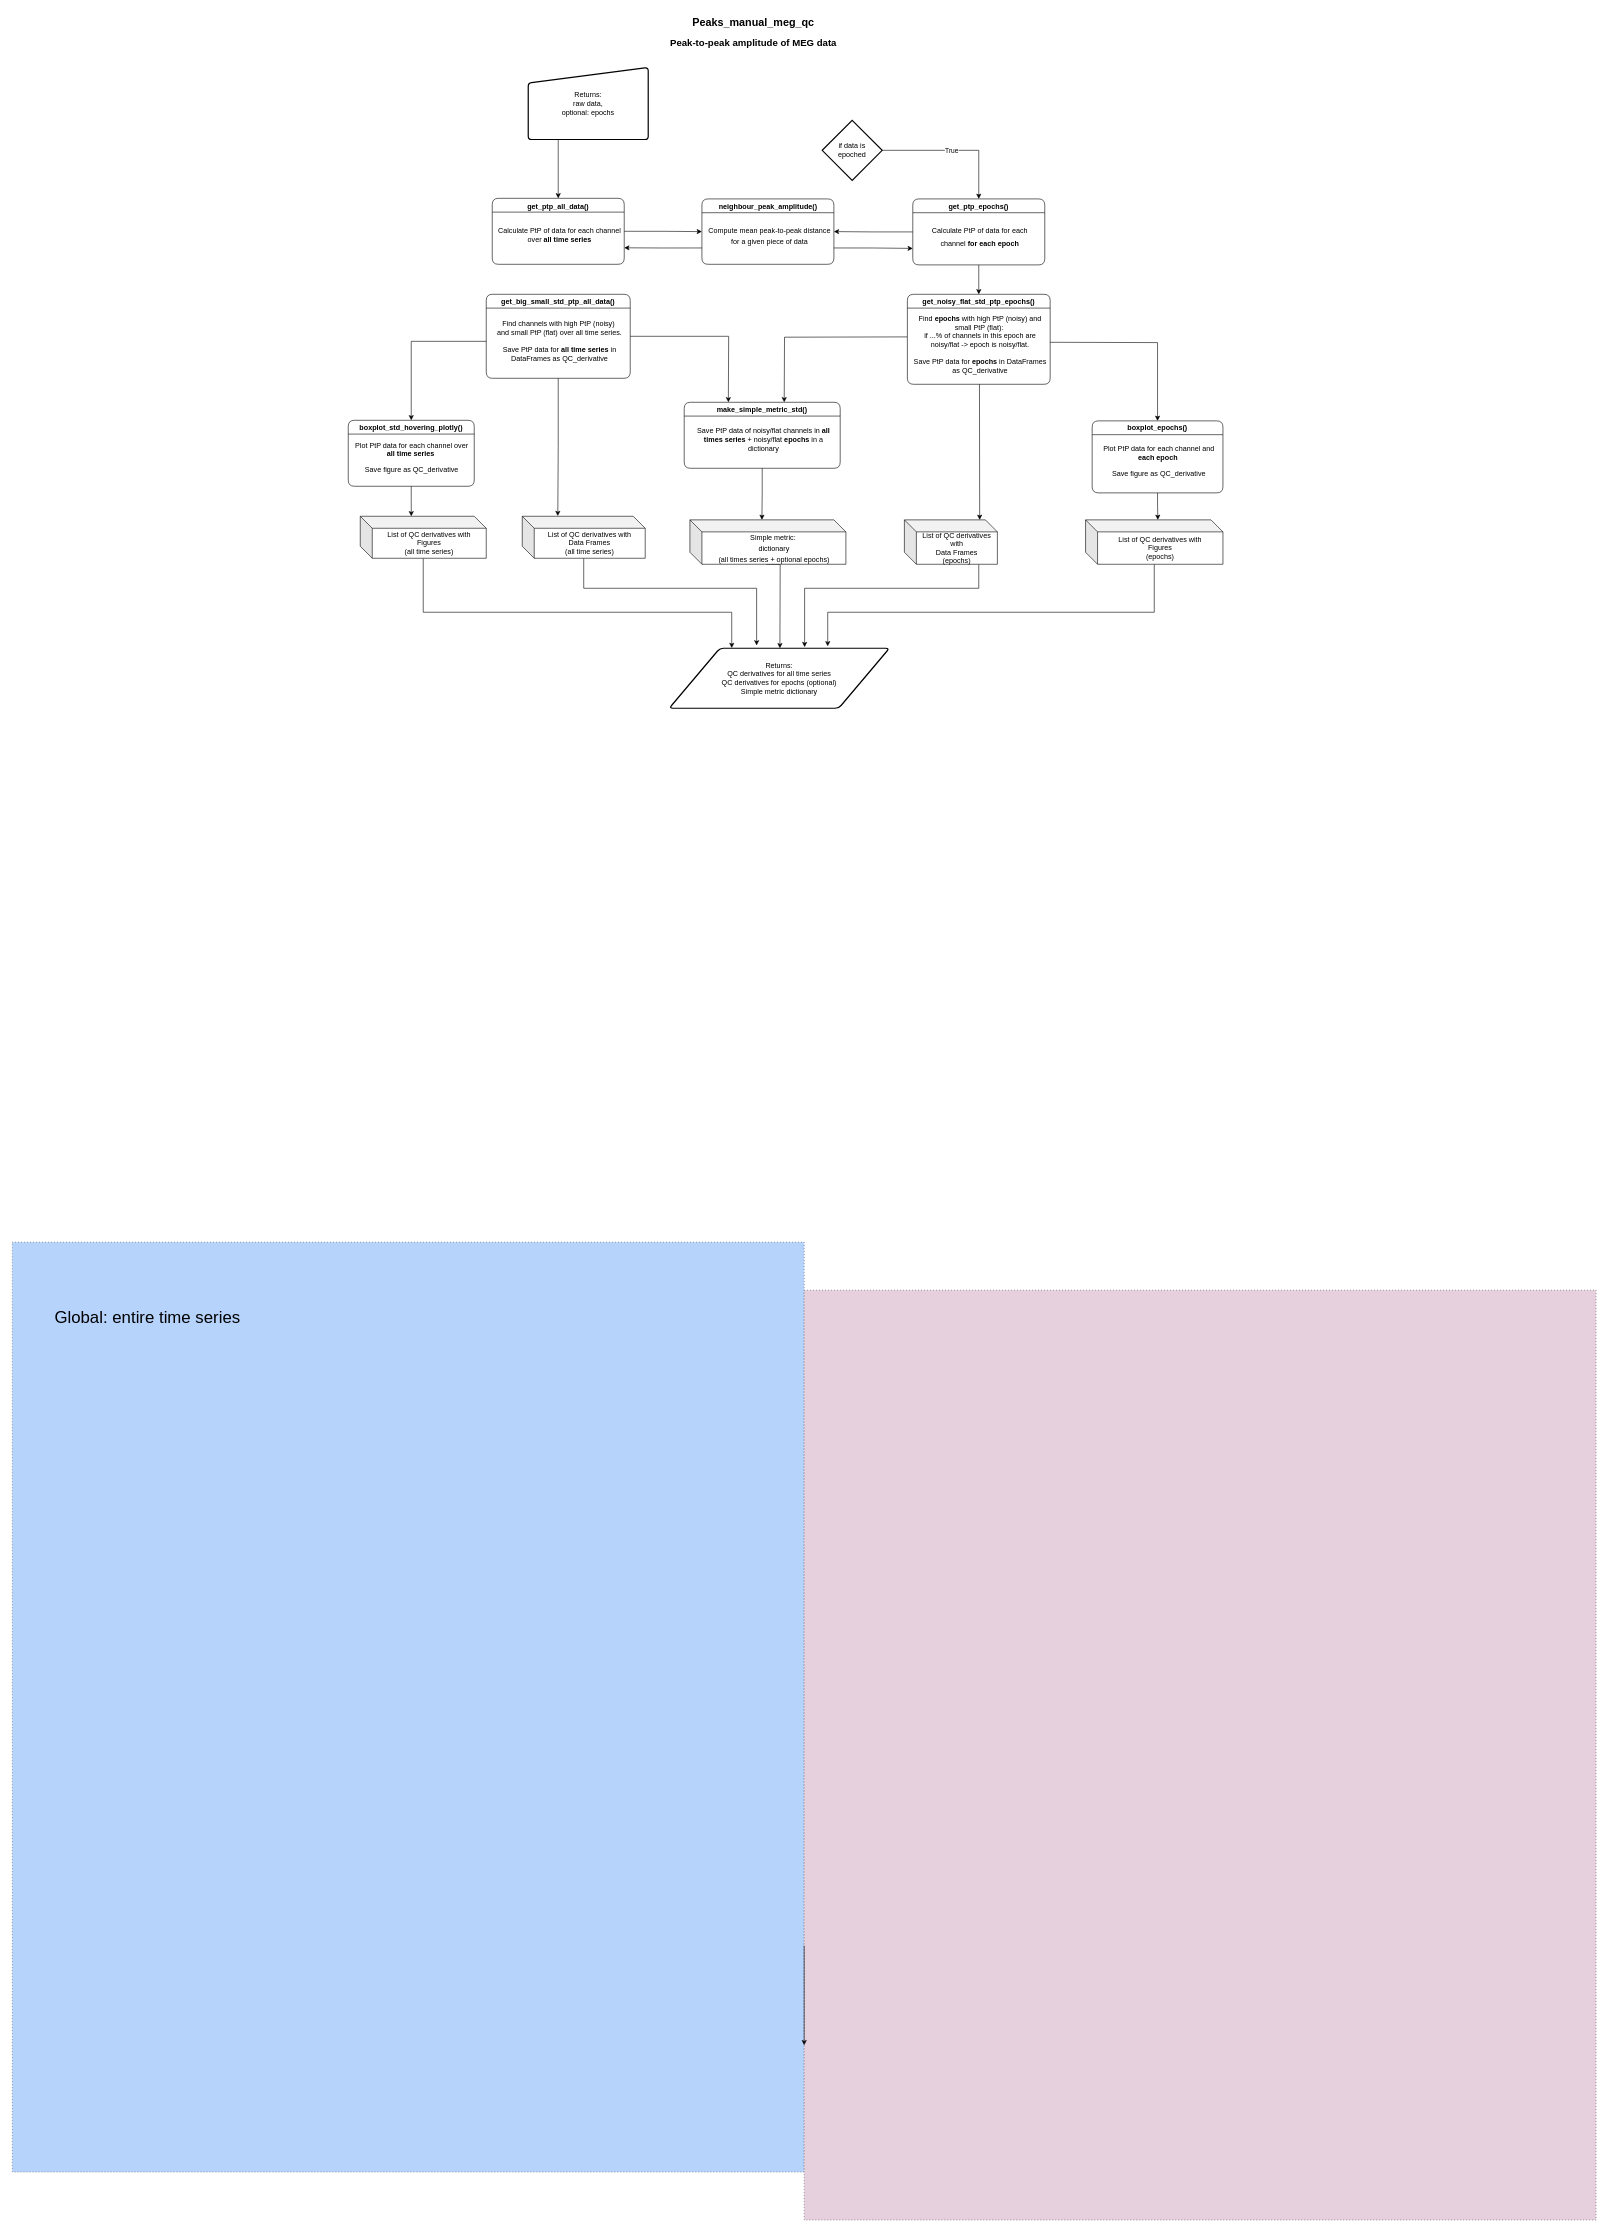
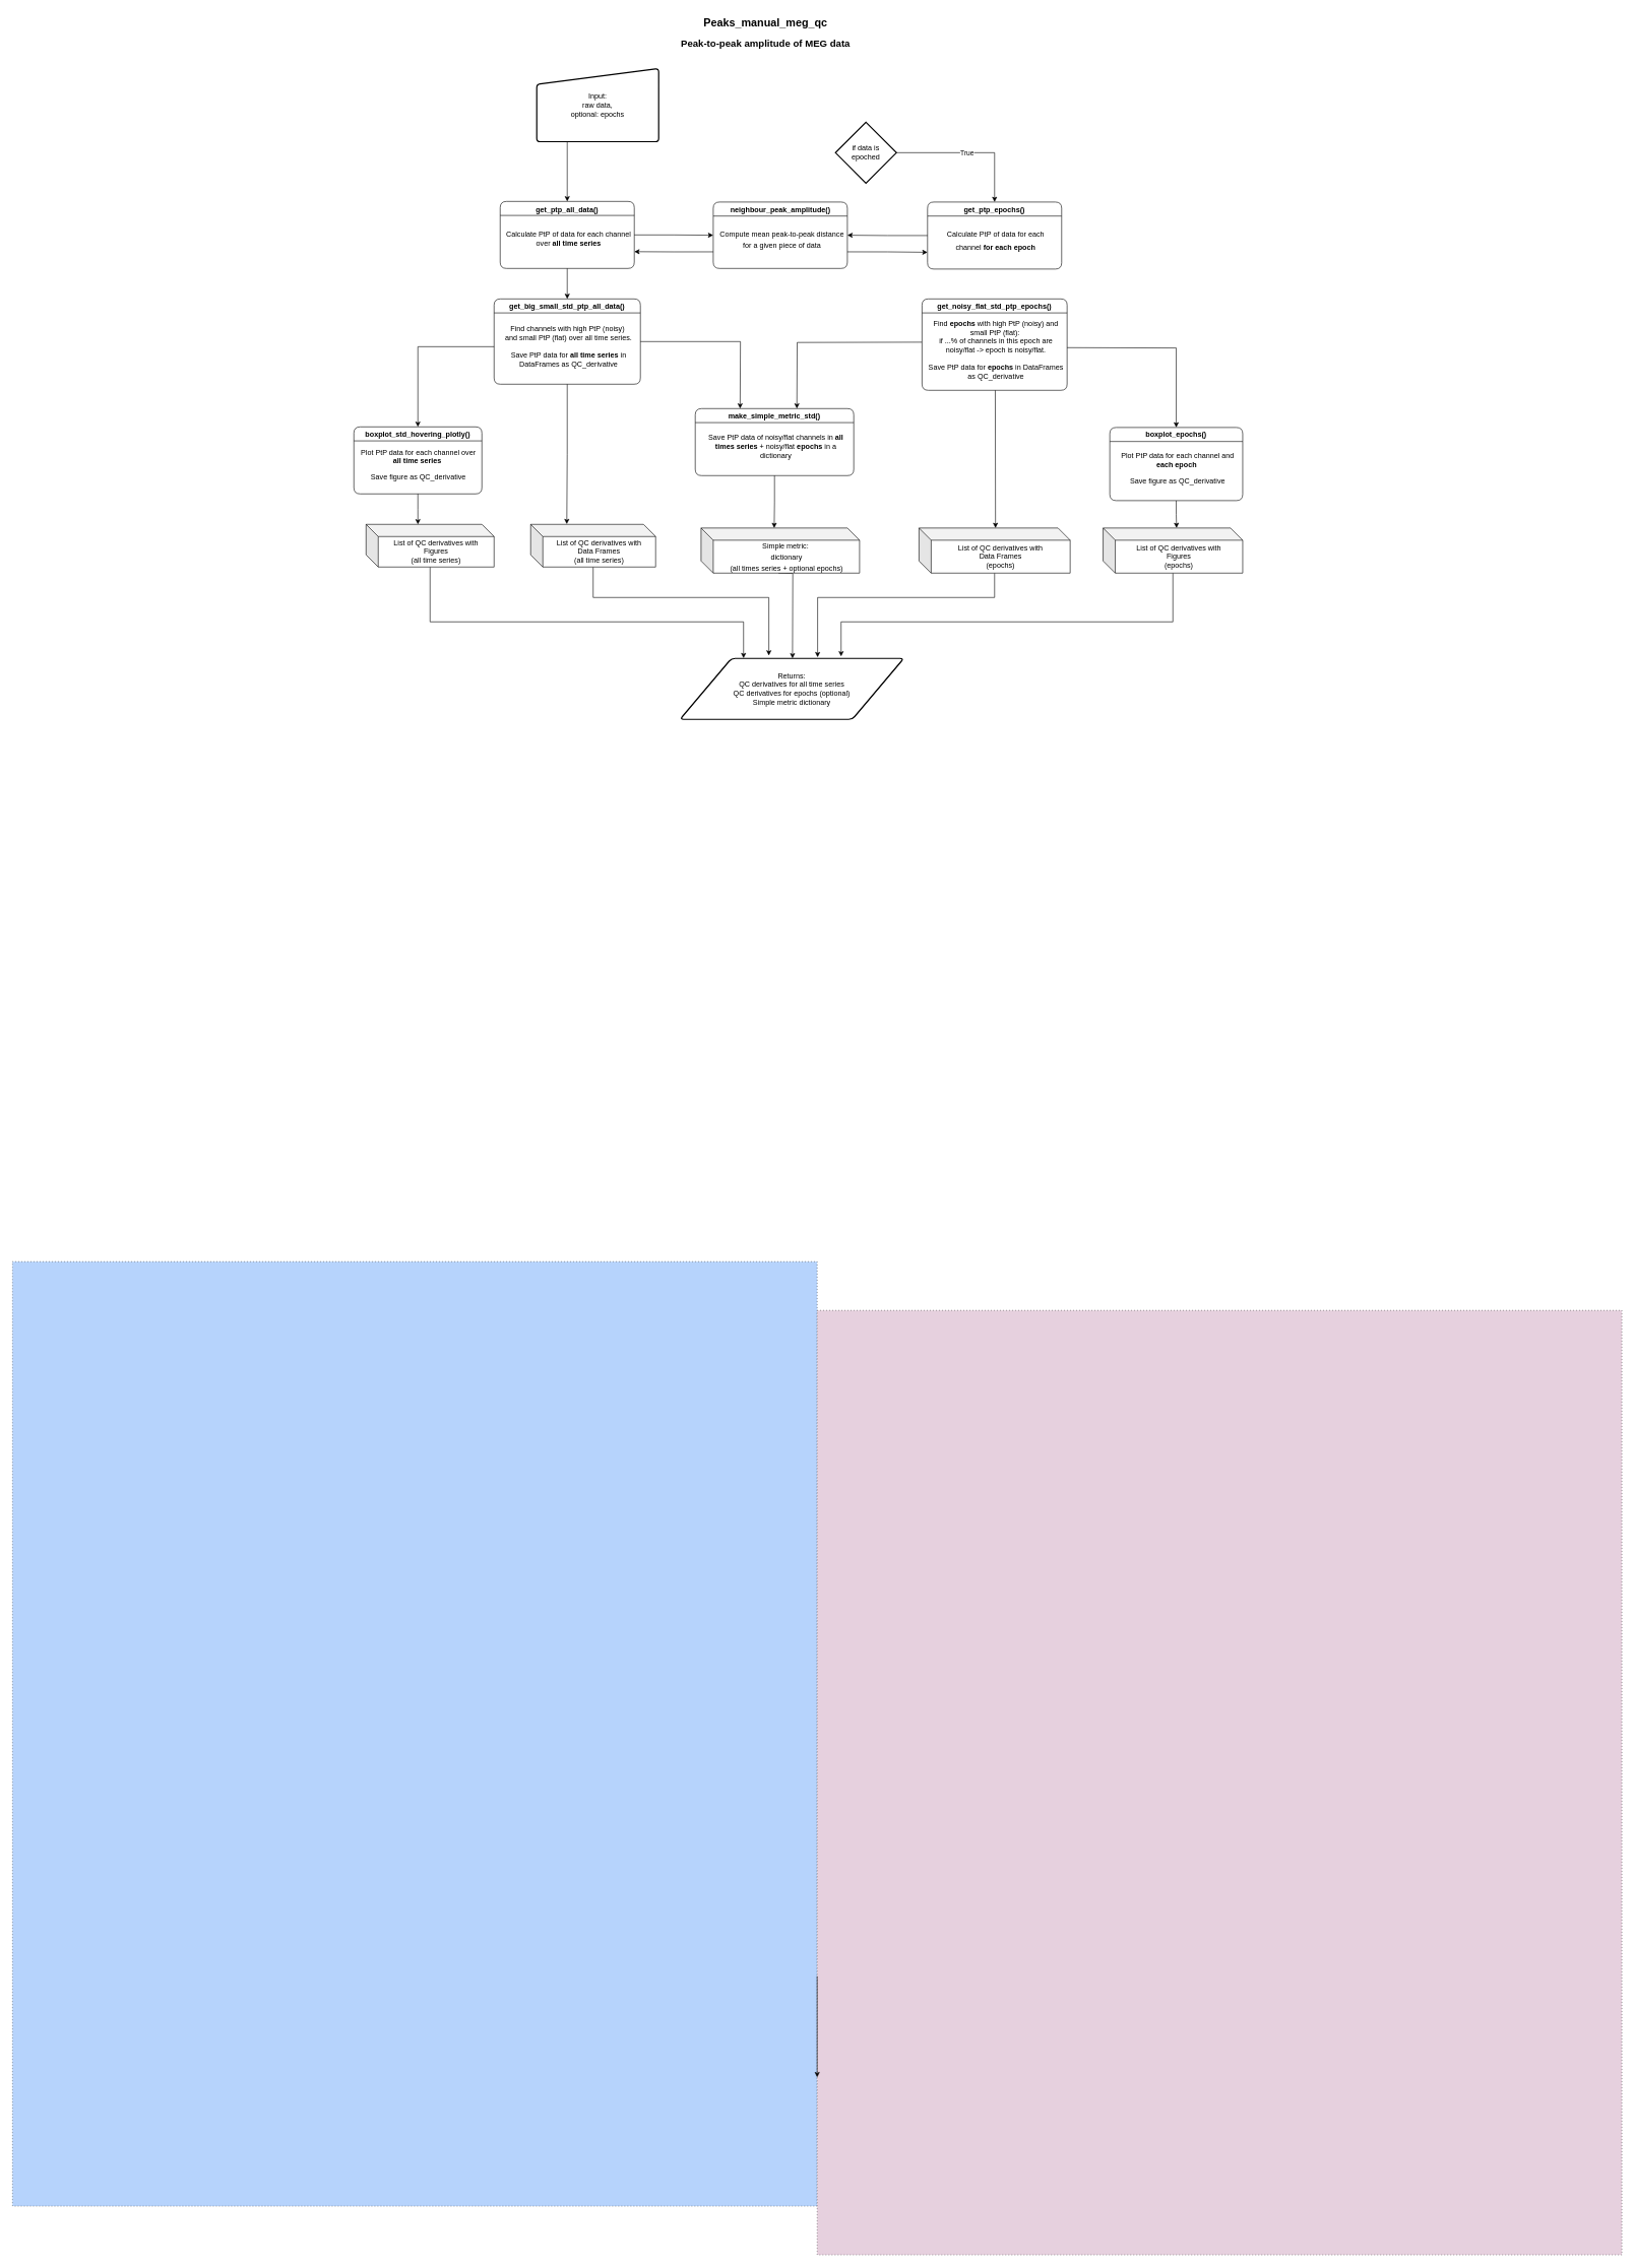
- <mxCell id="20" value="Returns:&lt;br&gt;raw data,&lt;br&gt;optional: epochs" style="html=1;strokeWidth=2;shape=manualInput;whiteSpace=wrap;rounded=1;size=26;arcSize=11;fontFamily=Helvetica;" parent="1" vertex="1"><mxGeometry x="880" y="112" width="200" height="120" as="geometry" /></mxCell>
+ <mxCell id="20" value="Input:&lt;br&gt;raw data,&lt;br&gt;optional: epochs" style="html=1;strokeWidth=2;shape=manualInput;whiteSpace=wrap;rounded=1;size=26;arcSize=11;fontFamily=Helvetica;" parent="1" vertex="1"><mxGeometry x="880" y="112" width="200" height="120" as="geometry" /></mxCell>
+ <mxCell id="34" style="edgeStyle=orthogonalEdgeStyle;rounded=0;orthogonalLoop=1;jettySize=auto;html=1;exitX=0.5;exitY=1;exitDx=0;exitDy=0;entryX=0.5;entryY=0;entryDx=0;entryDy=0;fontSize=18;fontFamily=Helvetica;" parent="1" source="30" target="33" edge="1"><mxGeometry relative="1" as="geometry" /></mxCell>
- <mxCell id="21" style="edgeStyle=orthogonalEdgeStyle;rounded=0;orthogonalLoop=1;jettySize=auto;html=1;exitX=0.5;exitY=1;exitDx=0;exitDy=0;entryX=0.5;entryY=0;entryDx=0;entryDy=0;fontFamily=Helvetica;" parent="1" source="38" target="41" edge="1"><mxGeometry relative="1" as="geometry"><mxPoint x="1630" y="372.5" as="sourcePoint" /><mxPoint x="1632" y="490" as="targetPoint" /></mxGeometry></mxCell>
- <mxCell id="11" value="List of QC derivatives with&lt;br style=&quot;font-size: 12px;&quot;&gt;Data Frames&lt;br style=&quot;font-size: 12px;&quot;&gt;(epochs)" style="shape=cube;whiteSpace=wrap;html=1;boundedLbl=1;backgroundOutline=1;darkOpacity=0.05;darkOpacity2=0.1;fontSize=12;fontFamily=Helvetica;" parent="1" vertex="1"><mxGeometry x="1507" y="866" width="155" height="74" as="geometry" /></mxCell>
+ <mxCell id="11" value="List of QC derivatives with&lt;br style=&quot;font-size: 12px;&quot;&gt;Data Frames&lt;br style=&quot;font-size: 12px;&quot;&gt;(epochs)" style="shape=cube;whiteSpace=wrap;html=1;boundedLbl=1;backgroundOutline=1;darkOpacity=0.05;darkOpacity2=0.1;fontSize=12;fontFamily=Helvetica;" parent="1" vertex="1"><mxGeometry x="1507" y="866" width="248" height="74" as="geometry" /></mxCell>
- <mxCell id="17" value="Global: entire time series" style="text;html=1;align=center;verticalAlign=middle;resizable=0;points=[];autosize=1;strokeColor=none;fillColor=none;fontSize=28;fontFamily=Helvetica;" parent="1" vertex="1"><mxGeometry x="80" y="2170" width="330" height="50" as="geometry" /></mxCell>
